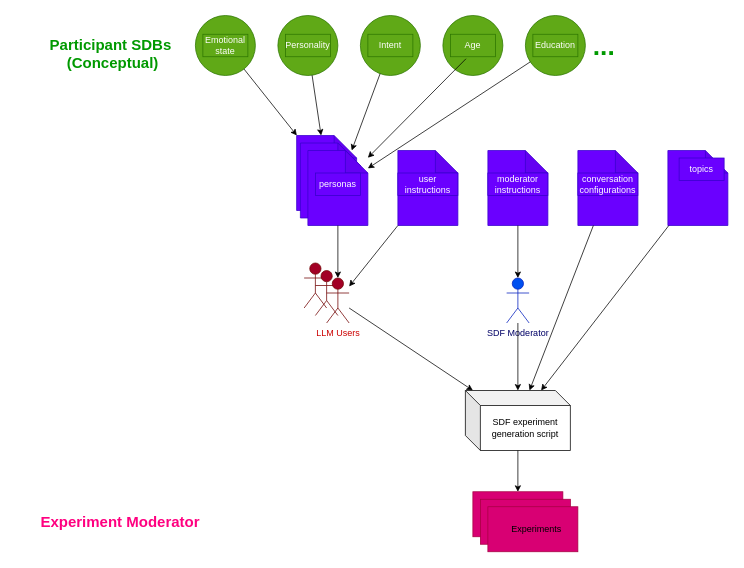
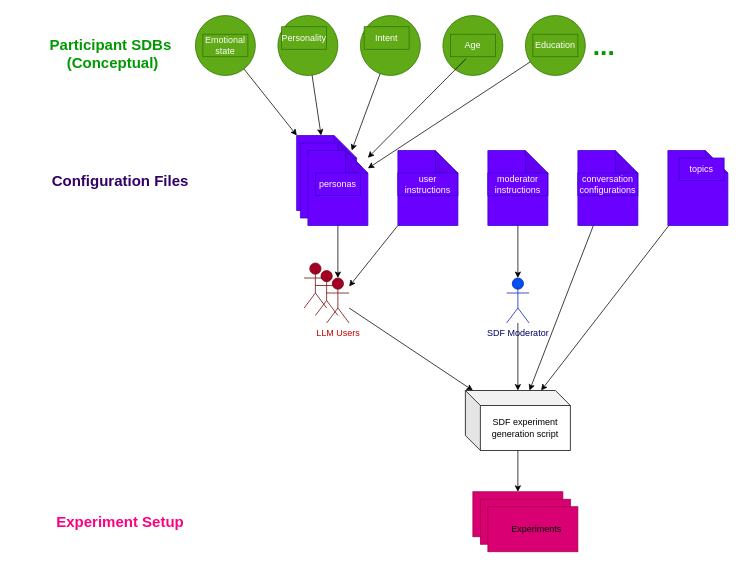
- <mxCell id="26" value="Personality" style="text;html=1;align=center;verticalAlign=middle;whiteSpace=wrap;rounded=0;fillColor=#60a917;fontColor=#ffffff;strokeColor=#2D7600;" vertex="1" parent="1"><mxGeometry x="380" y="45" width="60" height="30" as="geometry" /></mxCell>
+ <mxCell id="26" value="Personality" style="text;html=1;align=center;verticalAlign=middle;whiteSpace=wrap;rounded=0;fillColor=#60a917;fontColor=#ffffff;strokeColor=#2D7600;" vertex="1" parent="1"><mxGeometry x="375" y="35" width="60" height="30" as="geometry" /></mxCell>
- <mxCell id="20" value="Intent" style="text;html=1;align=center;verticalAlign=middle;whiteSpace=wrap;rounded=0;fillColor=#60a917;fontColor=#ffffff;strokeColor=#2D7600;" vertex="1" parent="1"><mxGeometry x="490" y="45" width="60" height="30" as="geometry" /></mxCell>
+ <mxCell id="20" value="Intent" style="text;html=1;align=center;verticalAlign=middle;whiteSpace=wrap;rounded=0;fillColor=#60a917;fontColor=#ffffff;strokeColor=#2D7600;" vertex="1" parent="1"><mxGeometry x="485" y="35" width="60" height="30" as="geometry" /></mxCell>
+ <mxCell id="45" value="&lt;span style=&quot;font-size: 20px;&quot;&gt;&lt;b style=&quot;&quot;&gt;&lt;font color=&quot;#330066&quot;&gt;Configuration Files&lt;/font&gt;&lt;/b&gt;&lt;/span&gt;" style="text;html=1;align=center;verticalAlign=middle;whiteSpace=wrap;rounded=0;" vertex="1" parent="1"><mxGeometry x="30" y="200" width="260" height="80" as="geometry" /></mxCell>
- <mxCell id="46" value="&lt;span style=&quot;font-size: 20px;&quot;&gt;&lt;b style=&quot;&quot;&gt;&lt;font color=&quot;#ff0080&quot;&gt;Experiment Moderator&lt;/font&gt;&lt;/b&gt;&lt;/span&gt;" style="text;html=1;align=center;verticalAlign=middle;whiteSpace=wrap;rounded=0;" vertex="1" parent="1"><mxGeometry x="30" y="655" width="260" height="80" as="geometry" /></mxCell>
+ <mxCell id="46" value="&lt;span style=&quot;font-size: 20px;&quot;&gt;&lt;b style=&quot;&quot;&gt;&lt;font color=&quot;#ff0080&quot;&gt;Experiment Setup&lt;/font&gt;&lt;/b&gt;&lt;/span&gt;" style="text;html=1;align=center;verticalAlign=middle;whiteSpace=wrap;rounded=0;" vertex="1" parent="1"><mxGeometry x="30" y="655" width="260" height="80" as="geometry" /></mxCell>
